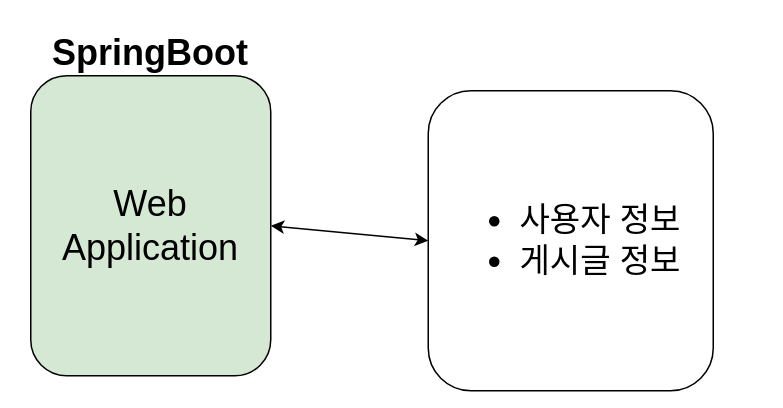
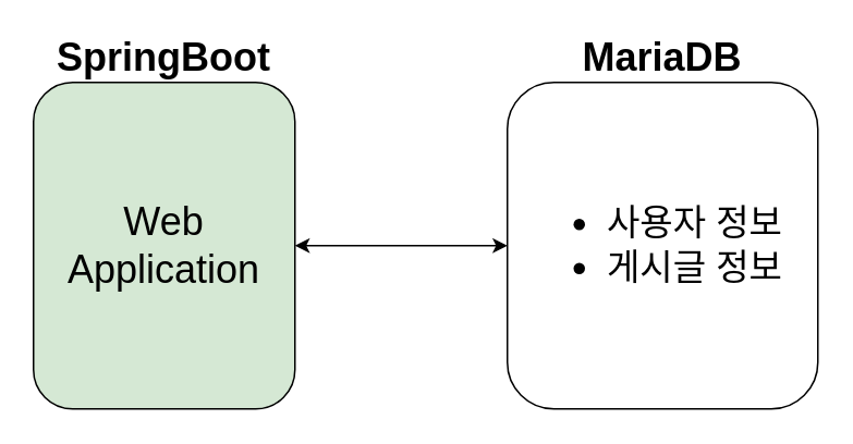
+ <mxCell id="4" value="&lt;b&gt;&lt;font style=&quot;font-size: 24px&quot;&gt;MariaDB&lt;/font&gt;&lt;/b&gt;" style="text;html=1;strokeColor=none;fillColor=none;align=center;verticalAlign=middle;whiteSpace=wrap;rounded=0;" vertex="1" parent="1"><mxGeometry x="325" y="20" width="160" height="30" as="geometry" /></mxCell>
- <mxCell id="5" value="&lt;div style=&quot;font-size: 22px&quot;&gt;&lt;ul&gt;&lt;li&gt;사용자 정보&lt;/li&gt;&lt;li&gt;게시글 정보&lt;/li&gt;&lt;/ul&gt;&lt;/div&gt;" style="rounded=1;whiteSpace=wrap;html=1;align=center;" vertex="1" parent="1"><mxGeometry x="285" y="60" width="190" height="200" as="geometry" /></mxCell>
+ <mxCell id="5" value="&lt;div style=&quot;font-size: 22px&quot;&gt;&lt;ul&gt;&lt;li&gt;사용자 정보&lt;/li&gt;&lt;li&gt;게시글 정보&lt;/li&gt;&lt;/ul&gt;&lt;/div&gt;" style="rounded=1;whiteSpace=wrap;html=1;align=center;" vertex="1" parent="1"><mxGeometry x="310" y="50" width="190" height="200" as="geometry" /></mxCell>
